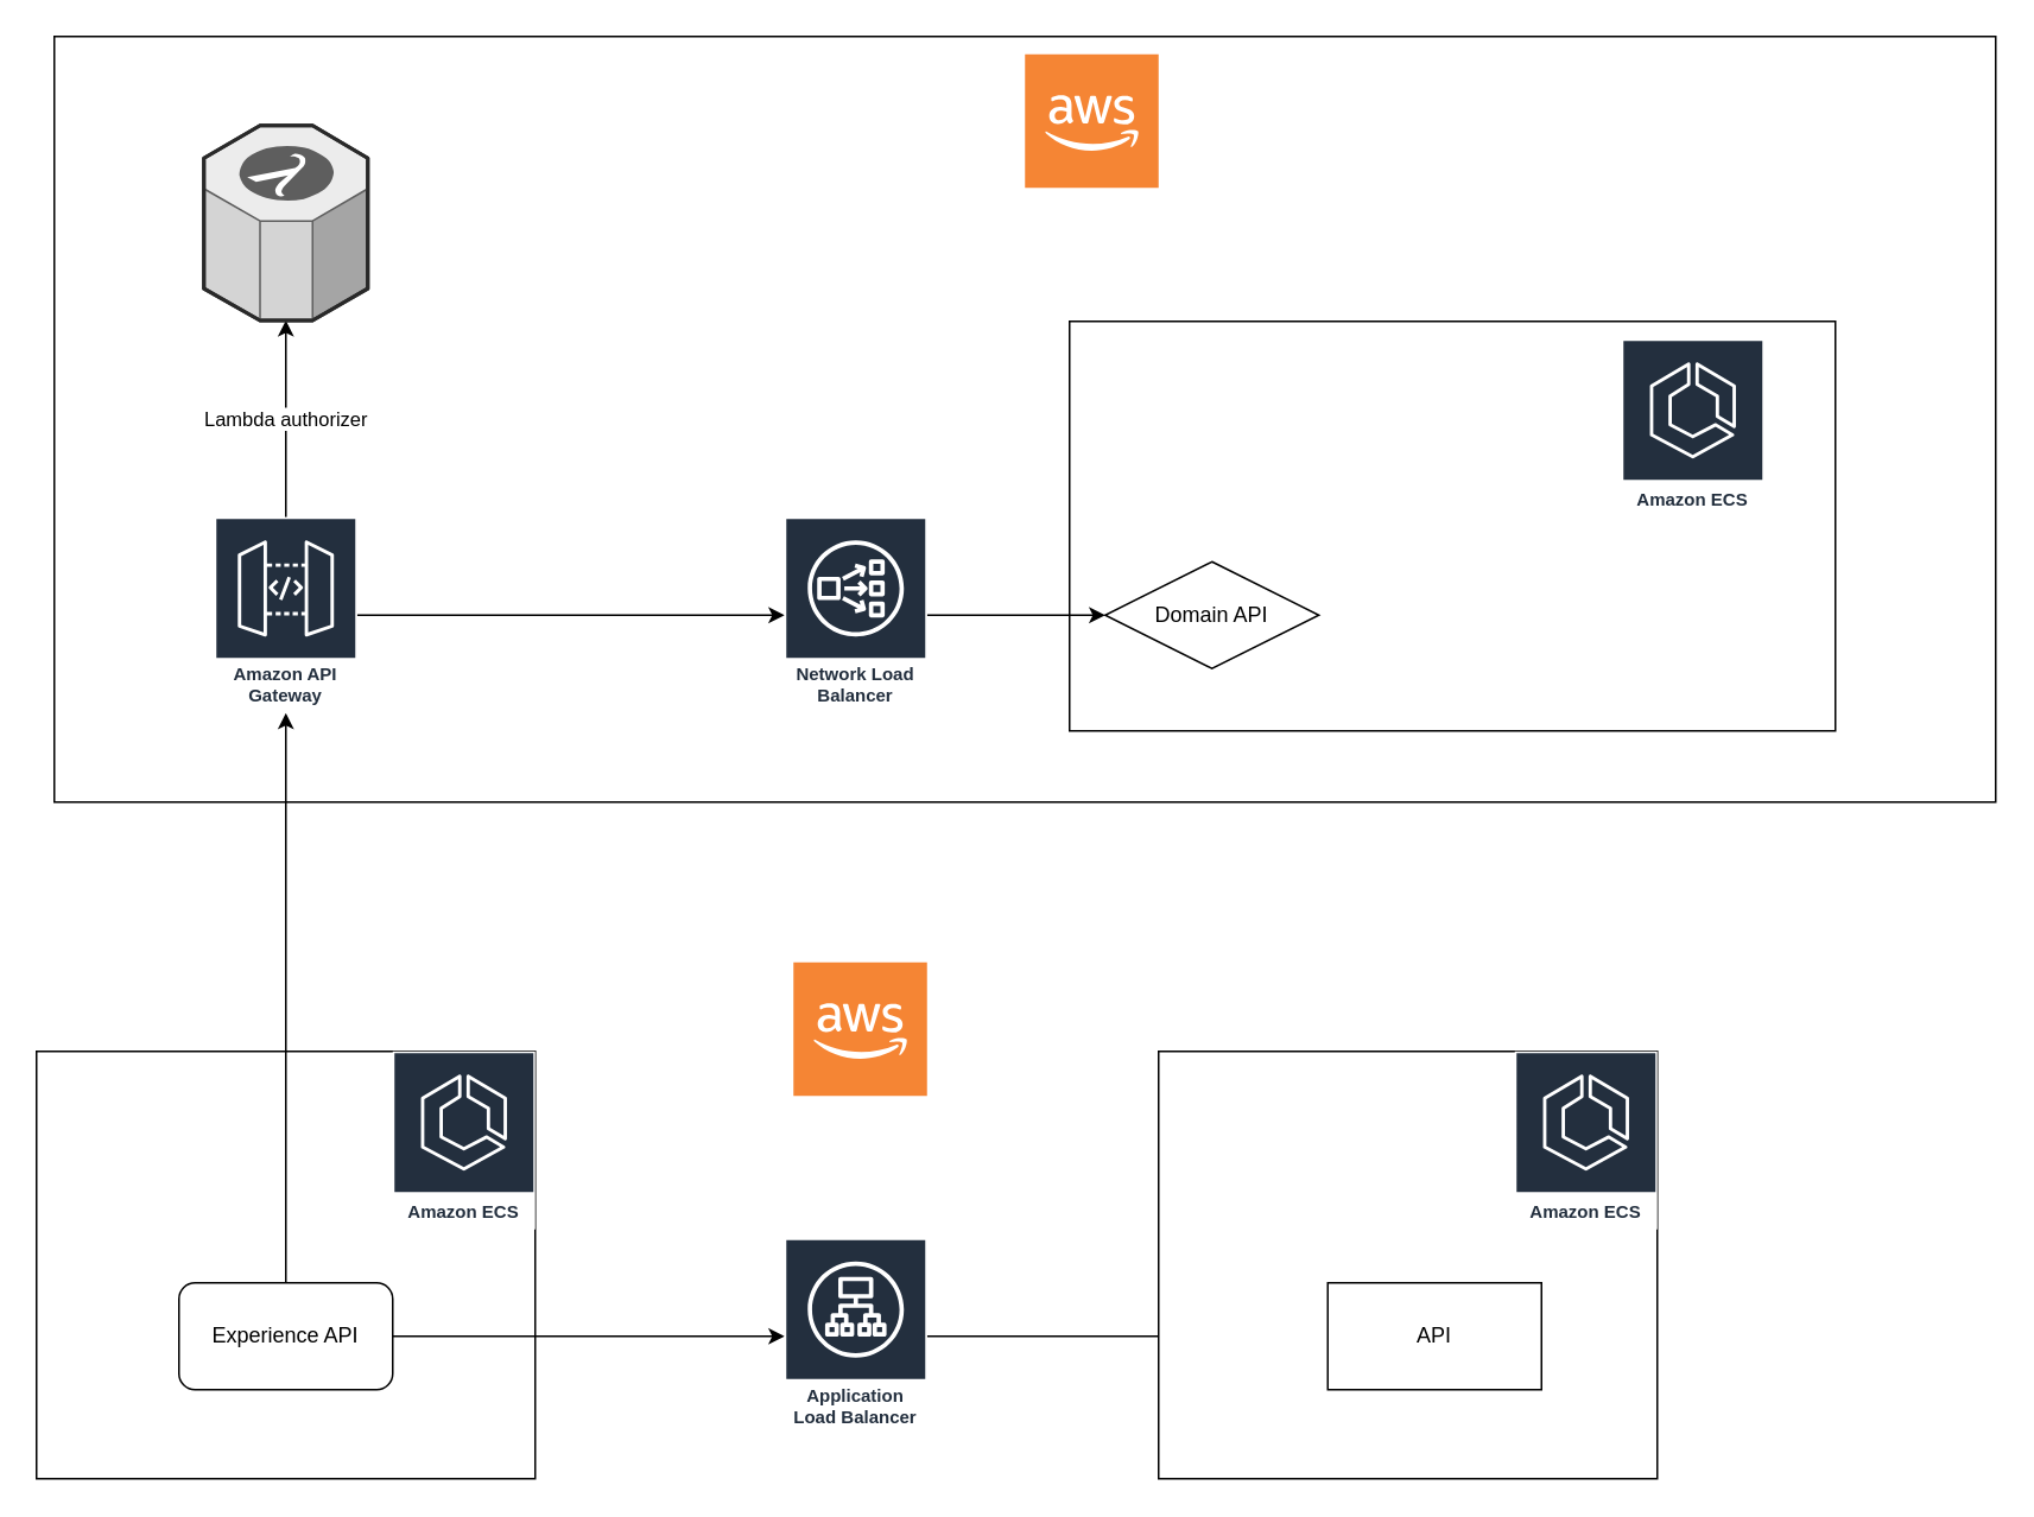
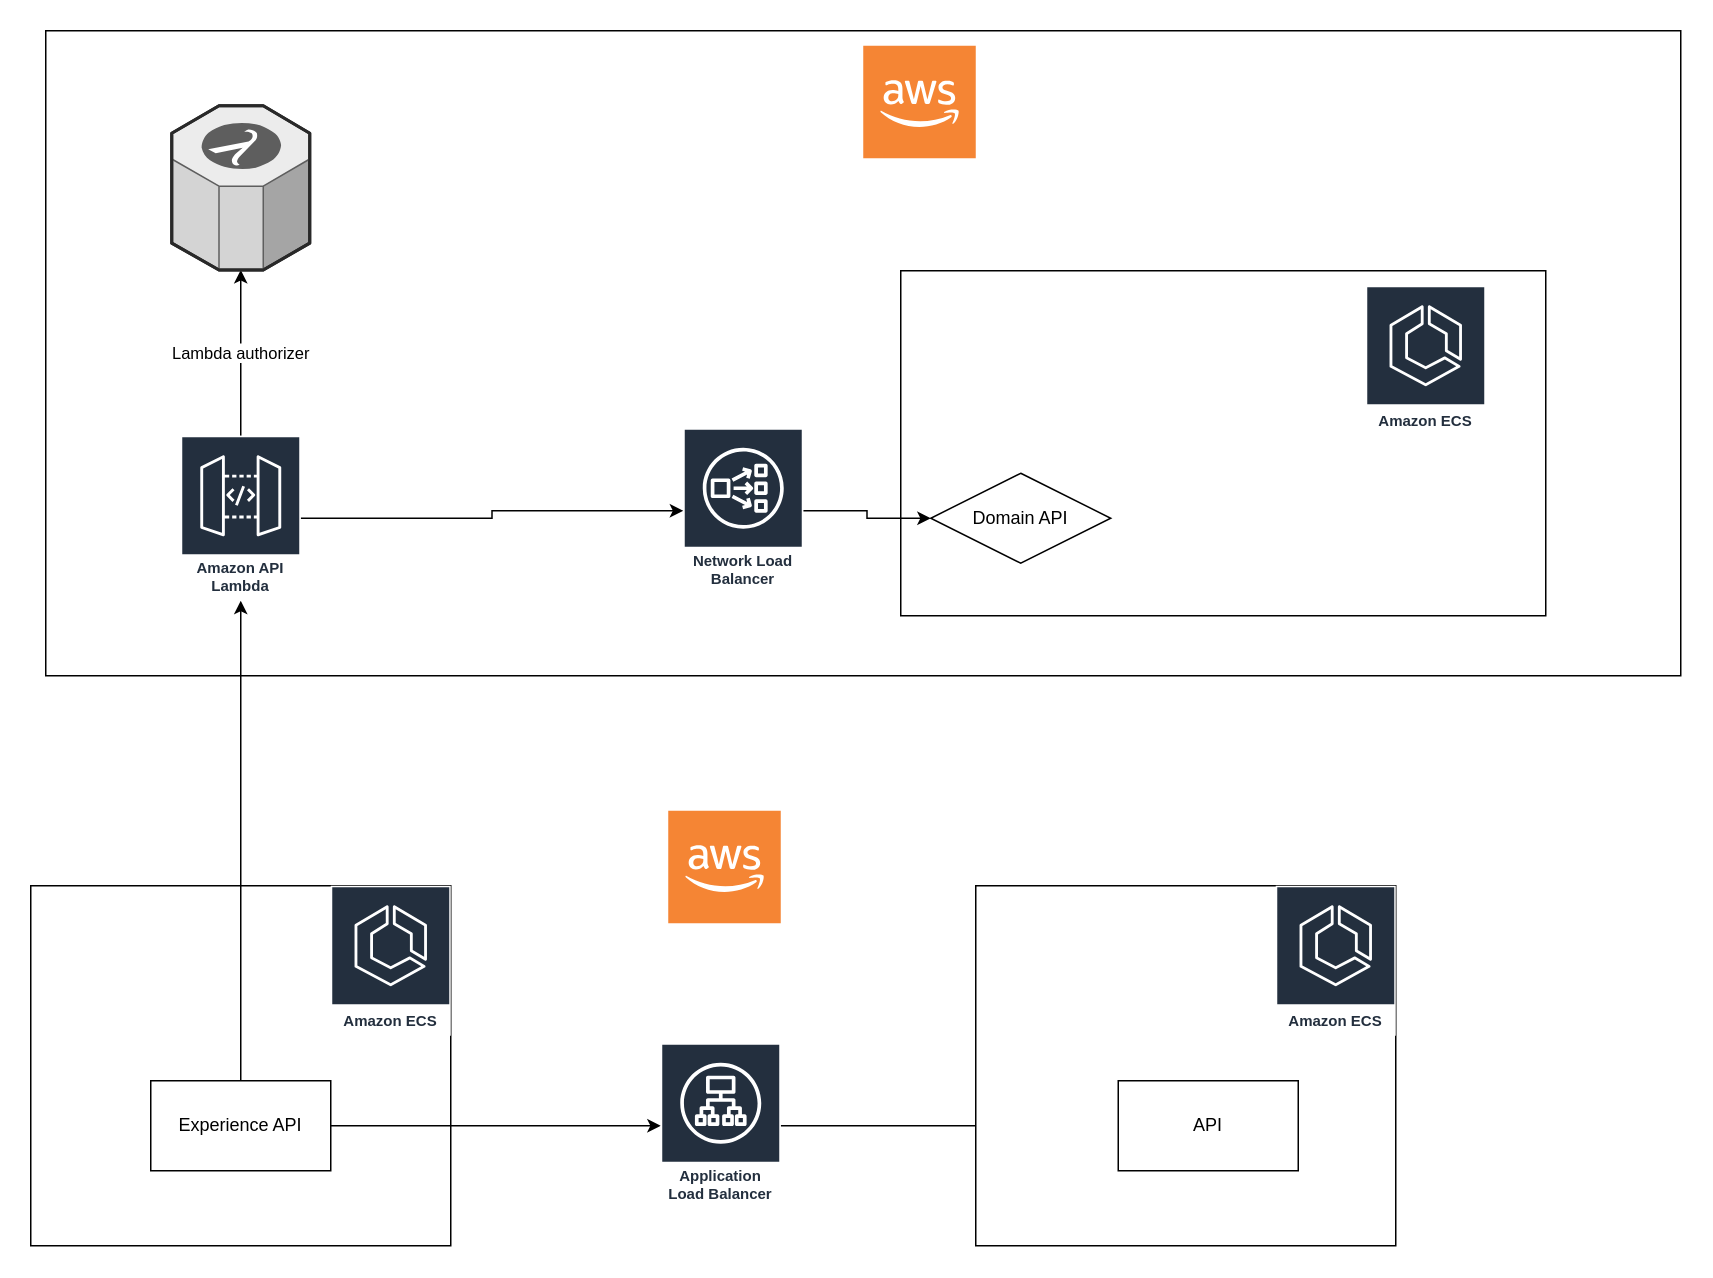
- <mxCell id="14" value="Network Load Balancer" style="outlineConnect=0;fontColor=#232F3E;gradientColor=none;strokeColor=#ffffff;fillColor=#232F3E;dashed=0;verticalLabelPosition=middle;verticalAlign=bottom;align=center;html=1;whiteSpace=wrap;fontSize=10;fontStyle=1;spacing=3;shape=mxgraph.aws4.productIcon;prIcon=mxgraph.aws4.network_load_balancer;" vertex="1" parent="1"><mxGeometry x="440" y="290" width="80" height="110" as="geometry" /></mxCell>
+ <mxCell id="14" value="Network Load Balancer" style="outlineConnect=0;fontColor=#232F3E;gradientColor=none;strokeColor=#ffffff;fillColor=#232F3E;dashed=0;verticalLabelPosition=middle;verticalAlign=bottom;align=center;html=1;whiteSpace=wrap;fontSize=10;fontStyle=1;spacing=3;shape=mxgraph.aws4.productIcon;prIcon=mxgraph.aws4.network_load_balancer;" vertex="1" parent="1"><mxGeometry x="455" y="285" width="80" height="110" as="geometry" /></mxCell>
- <mxCell id="12" value="Amazon API Gateway" style="outlineConnect=0;fontColor=#232F3E;gradientColor=none;strokeColor=#ffffff;fillColor=#232F3E;dashed=0;verticalLabelPosition=middle;verticalAlign=bottom;align=center;html=1;whiteSpace=wrap;fontSize=10;fontStyle=1;spacing=3;shape=mxgraph.aws4.productIcon;prIcon=mxgraph.aws4.api_gateway;" vertex="1" parent="1"><mxGeometry x="120" y="290" width="80" height="110" as="geometry" /></mxCell>
+ <mxCell id="12" value="Amazon API Lambda" style="outlineConnect=0;fontColor=#232F3E;gradientColor=none;strokeColor=#ffffff;fillColor=#232F3E;dashed=0;verticalLabelPosition=middle;verticalAlign=bottom;align=center;html=1;whiteSpace=wrap;fontSize=10;fontStyle=1;spacing=3;shape=mxgraph.aws4.productIcon;prIcon=mxgraph.aws4.api_gateway;" vertex="1" parent="1"><mxGeometry x="120" y="290" width="80" height="110" as="geometry" /></mxCell>
- <mxCell id="6" value="Experience API" style="whiteSpace=wrap;html=1;rounded=1;" vertex="1" parent="1"><mxGeometry x="100" y="720" width="120" height="60" as="geometry" /></mxCell>
+ <mxCell id="6" value="Experience API" style="rounded=0;whiteSpace=wrap;html=1;" vertex="1" parent="1"><mxGeometry x="100" y="720" width="120" height="60" as="geometry" /></mxCell>
